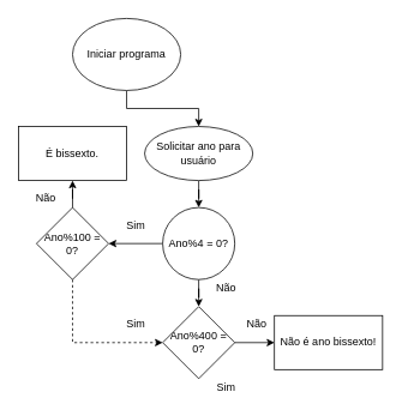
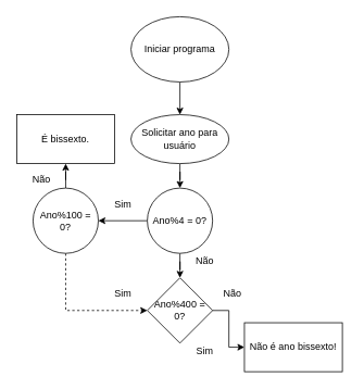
- <mxCell id="3" value="Iniciar programa" style="ellipse;whiteSpace=wrap;html=1;" vertex="1" parent="1"><mxGeometry x="80" y="20" width="120" height="80" as="geometry" /></mxCell>
+ <mxCell id="3" value="Iniciar programa" style="ellipse;whiteSpace=wrap;html=1;" vertex="1" parent="1"><mxGeometry x="160" y="20" width="120" height="80" as="geometry" /></mxCell>
- <mxCell id="11" value="Ano%100 = 0?" style="rhombus;whiteSpace=wrap;html=1;" vertex="1" parent="1"><mxGeometry x="40" y="230" width="80" height="80" as="geometry" /></mxCell>
+ <mxCell id="11" value="Ano%100 = 0?" style="ellipse;whiteSpace=wrap;html=1;" vertex="1" parent="1"><mxGeometry x="40" y="230" width="80" height="80" as="geometry" /></mxCell>
- <mxCell id="18" value="&lt;span&gt;Não é ano bissexto!&lt;/span&gt;" style="whiteSpace=wrap;html=1;" vertex="1" parent="1"><mxGeometry x="304" y="350" width="120" height="60" as="geometry" /></mxCell>
+ <mxCell id="18" value="&lt;span&gt;Não é ano bissexto!&lt;/span&gt;" style="whiteSpace=wrap;html=1;" vertex="1" parent="1"><mxGeometry x="299" y="395" width="120" height="60" as="geometry" /></mxCell>
